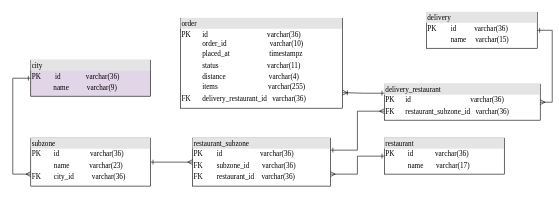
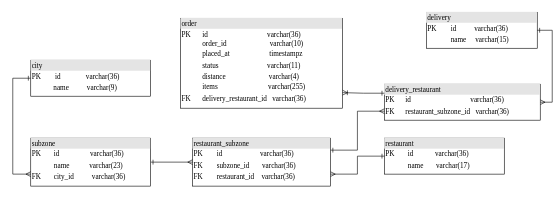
- <mxCell id="14" value="&lt;div style=&quot;box-sizing: border-box; width: 100%; background-color: rgb(228, 228, 228); padding: 2px;&quot;&gt;city&lt;/div&gt;&lt;table style=&quot;width: 100% ; font-size: 1em&quot; cellpadding=&quot;2&quot; cellspacing=&quot;0&quot;&gt;&lt;tbody&gt;&lt;tr&gt;&lt;td&gt;PK&lt;/td&gt;&lt;td&gt;&amp;nbsp; &amp;nbsp; id &amp;nbsp; &amp;nbsp; &amp;nbsp; &amp;nbsp; &amp;nbsp; &amp;nbsp; &amp;nbsp;varchar(36)&lt;/td&gt;&lt;/tr&gt;&lt;tr&gt;&lt;td&gt;&lt;br&gt;&lt;/td&gt;&lt;td&gt;&amp;nbsp; &amp;nbsp;name&amp;nbsp;&amp;nbsp; &amp;nbsp; &amp;nbsp; &amp;nbsp; &amp;nbsp;varchar(9)&lt;/td&gt;&lt;/tr&gt;&lt;tr&gt;&lt;td&gt;&lt;br&gt;&lt;/td&gt;&lt;td&gt;&lt;br&gt;&lt;/td&gt;&lt;/tr&gt;&lt;/tbody&gt;&lt;/table&gt;" style="verticalAlign=top;align=left;overflow=fill;html=1;rounded=0;shadow=0;comic=0;labelBackgroundColor=none;strokeWidth=1;fontFamily=Verdana;fontSize=12;fillColor=#e1d5e7;" parent="1" vertex="1"><mxGeometry x="50" y="100" width="200" height="60" as="geometry" /></mxCell>
+ <mxCell id="14" value="&lt;div style=&quot;box-sizing: border-box; width: 100%; background-color: rgb(228, 228, 228); padding: 2px;&quot;&gt;city&lt;/div&gt;&lt;table style=&quot;width: 100% ; font-size: 1em&quot; cellpadding=&quot;2&quot; cellspacing=&quot;0&quot;&gt;&lt;tbody&gt;&lt;tr&gt;&lt;td&gt;PK&lt;/td&gt;&lt;td&gt;&amp;nbsp; &amp;nbsp; id &amp;nbsp; &amp;nbsp; &amp;nbsp; &amp;nbsp; &amp;nbsp; &amp;nbsp; &amp;nbsp;varchar(36)&lt;/td&gt;&lt;/tr&gt;&lt;tr&gt;&lt;td&gt;&lt;br&gt;&lt;/td&gt;&lt;td&gt;&amp;nbsp; &amp;nbsp;name&amp;nbsp;&amp;nbsp; &amp;nbsp; &amp;nbsp; &amp;nbsp; &amp;nbsp;varchar(9)&lt;/td&gt;&lt;/tr&gt;&lt;tr&gt;&lt;td&gt;&lt;br&gt;&lt;/td&gt;&lt;td&gt;&lt;br&gt;&lt;/td&gt;&lt;/tr&gt;&lt;/tbody&gt;&lt;/table&gt;" style="verticalAlign=top;align=left;overflow=fill;html=1;rounded=0;shadow=0;comic=0;labelBackgroundColor=none;strokeWidth=1;fontFamily=Verdana;fontSize=12" parent="1" vertex="1"><mxGeometry x="50" y="100" width="200" height="60" as="geometry" /></mxCell>
